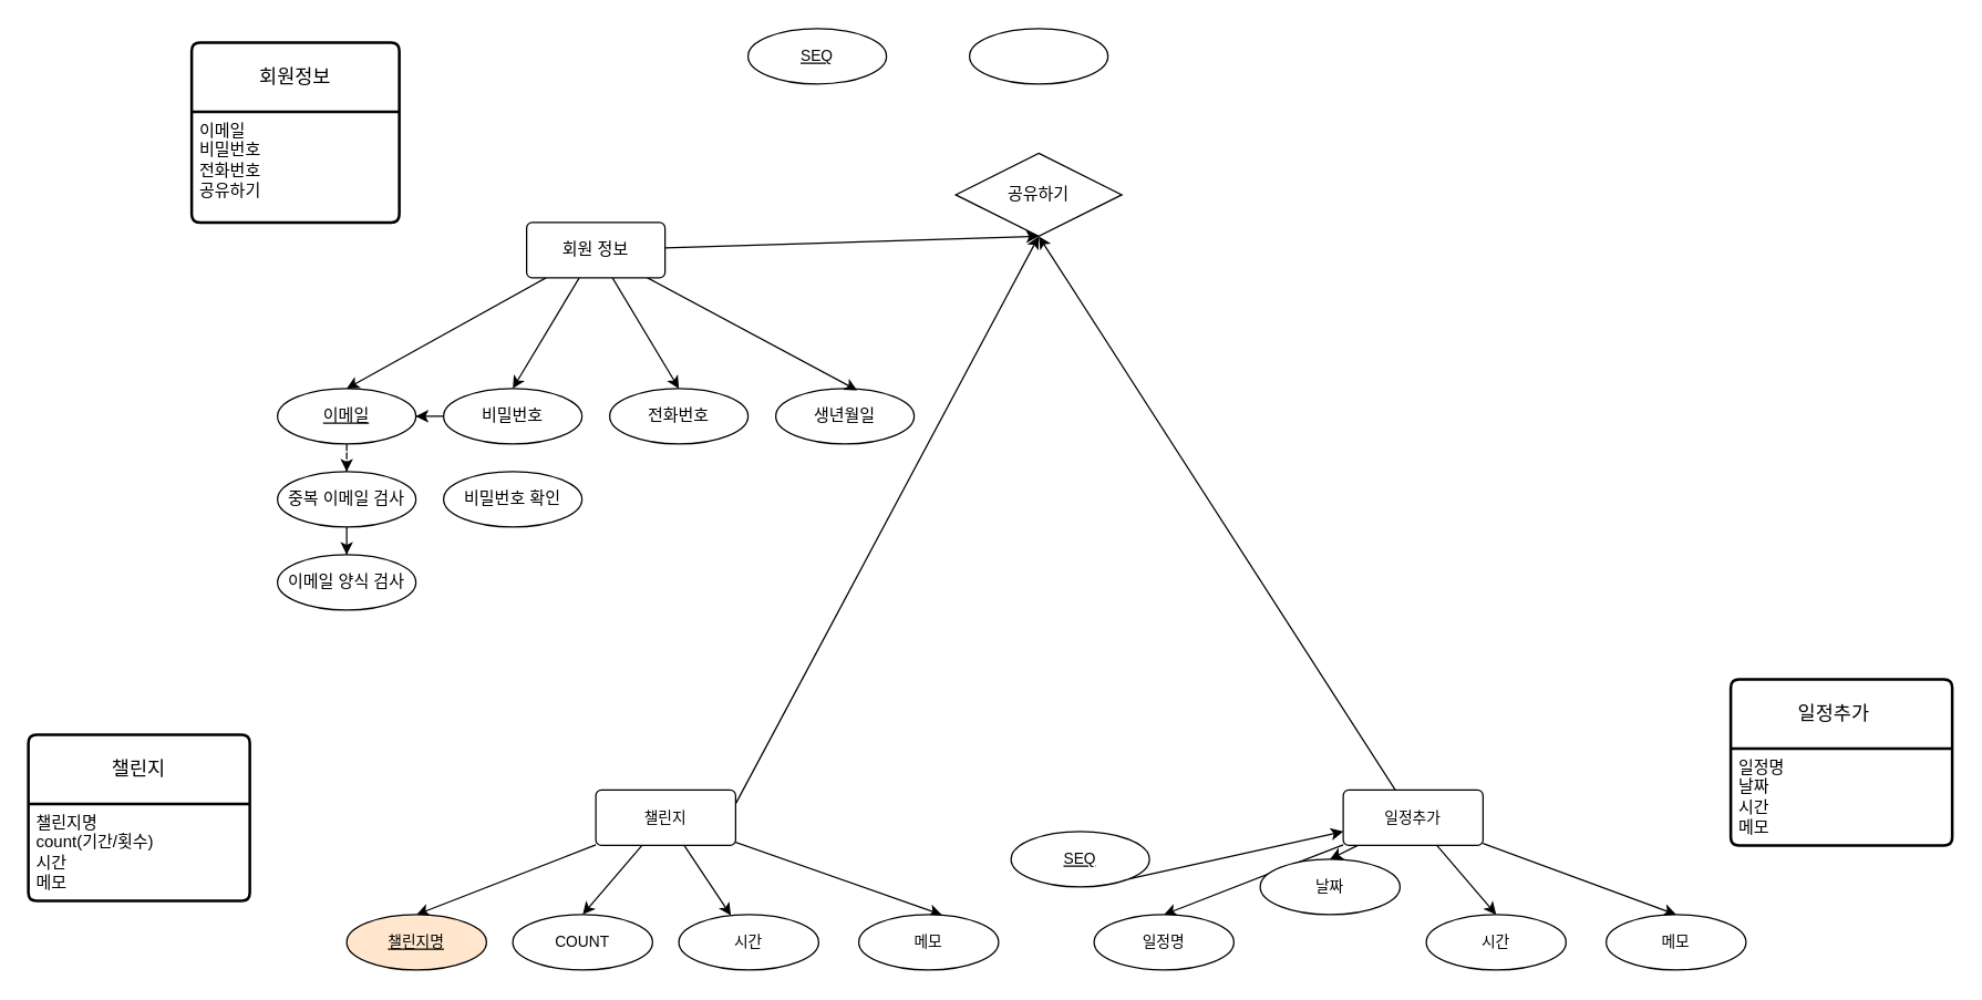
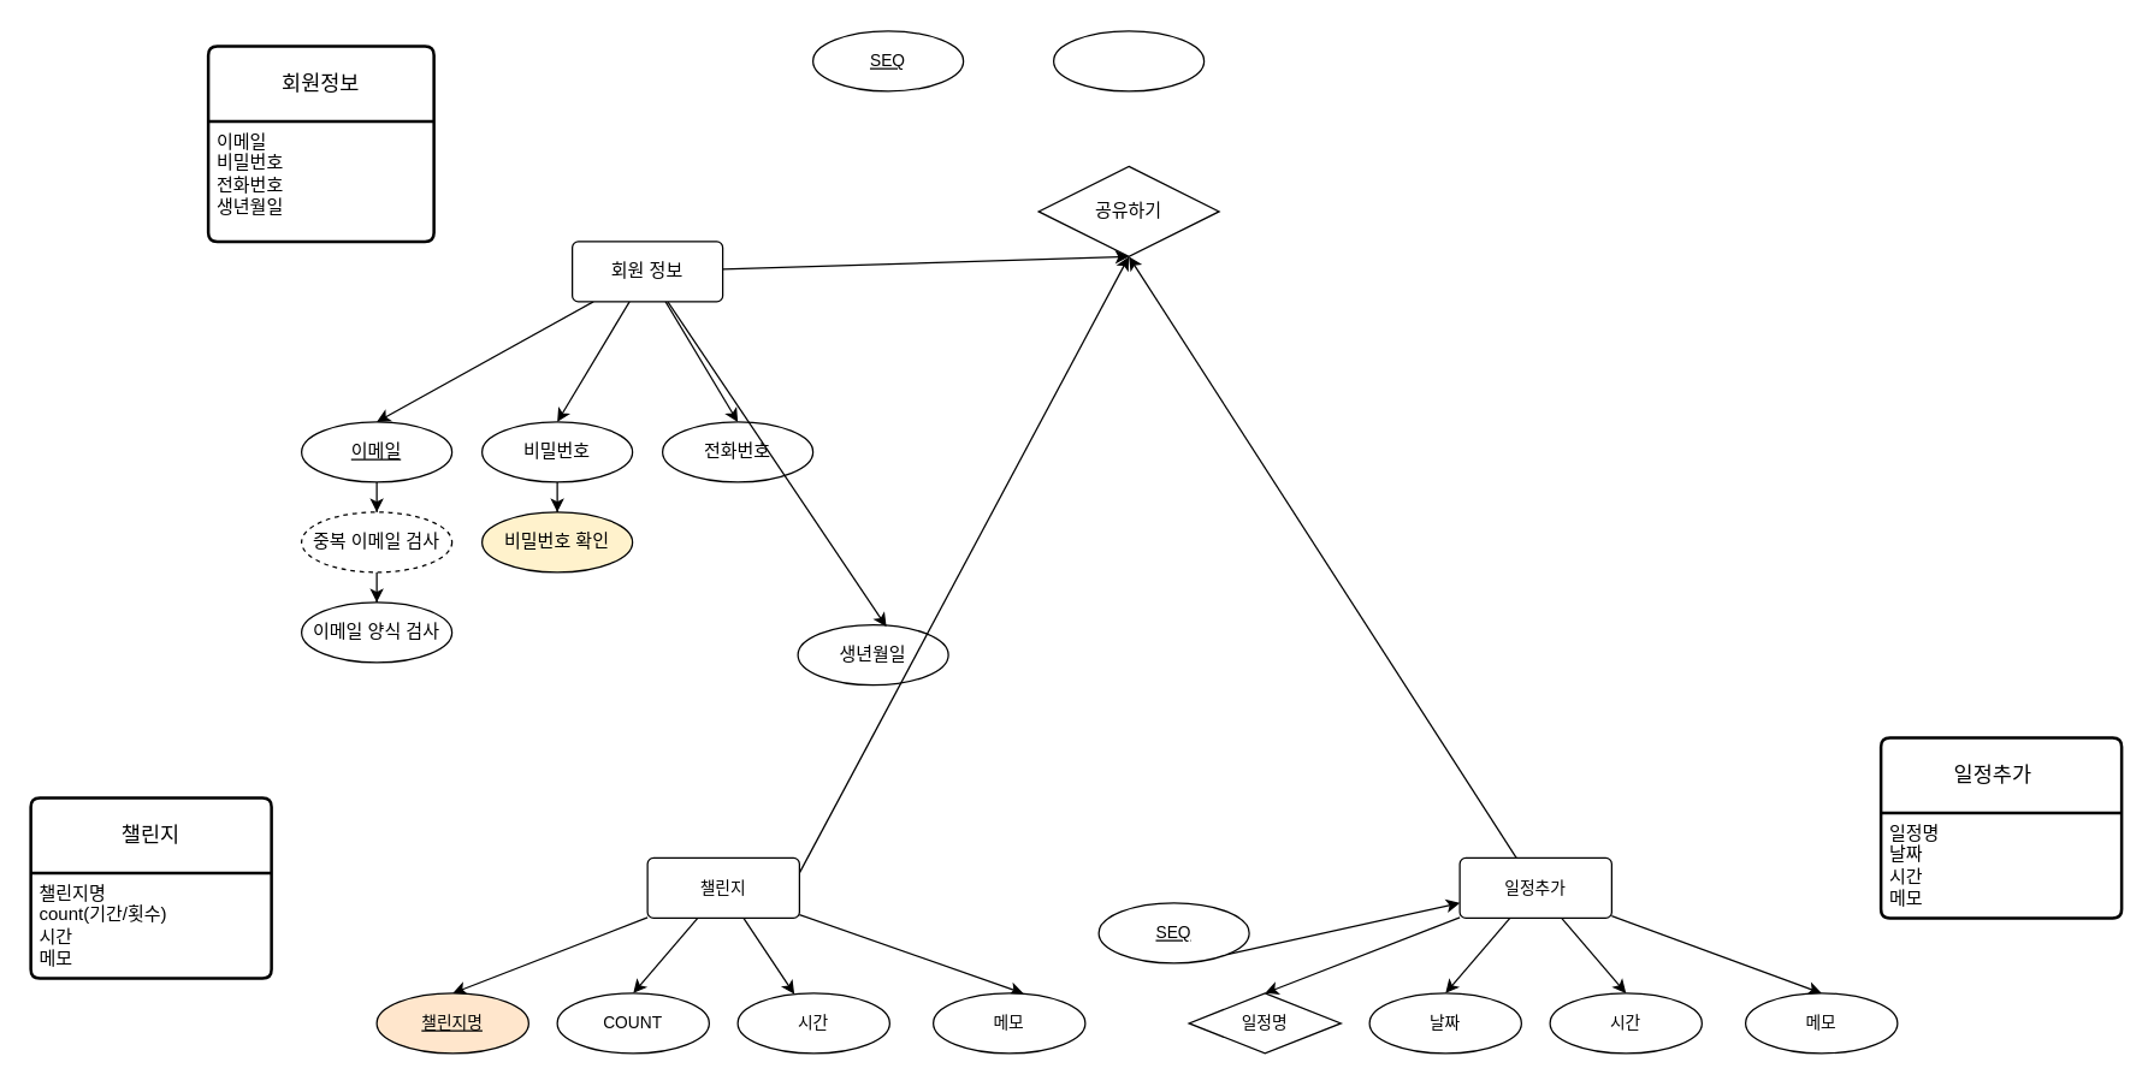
- <mxCell id="5" value="이메일&lt;br&gt;비밀번호&lt;br&gt;전화번호&lt;br&gt;공유하기" style="align=left;strokeColor=none;fillColor=none;spacingLeft=4;fontSize=12;verticalAlign=top;resizable=0;rotatable=0;part=1;html=1;" vertex="1" parent="4"><mxGeometry y="50" width="150" height="80" as="geometry" /></mxCell>
+ <mxCell id="5" value="이메일&lt;br&gt;비밀번호&lt;br&gt;전화번호&lt;br&gt;생년월일" style="align=left;strokeColor=none;fillColor=none;spacingLeft=4;fontSize=12;verticalAlign=top;resizable=0;rotatable=0;part=1;html=1;" vertex="1" parent="4"><mxGeometry y="50" width="150" height="80" as="geometry" /></mxCell>
- <mxCell id="9" style="edgeStyle=orthogonalEdgeStyle;rounded=0;orthogonalLoop=1;jettySize=auto;html=1;" edge="1" parent="1" source="10" target="8"><mxGeometry relative="1" as="geometry" /></mxCell>
+ <mxCell id="9" style="edgeStyle=orthogonalEdgeStyle;rounded=0;orthogonalLoop=1;jettySize=auto;html=1;" edge="1" parent="1" source="10" target="11"><mxGeometry relative="1" as="geometry" /></mxCell>
- <mxCell id="13" value="생년월일" style="ellipse;whiteSpace=wrap;html=1;align=center;" vertex="1" parent="1"><mxGeometry x="560" y="280" width="100" height="40" as="geometry" /></mxCell>
+ <mxCell id="13" value="생년월일" style="ellipse;whiteSpace=wrap;html=1;align=center;" vertex="1" parent="1"><mxGeometry x="530" y="415" width="100" height="40" as="geometry" /></mxCell>
- <mxCell id="7" style="edgeStyle=orthogonalEdgeStyle;rounded=0;orthogonalLoop=1;jettySize=auto;html=1;dashed=1;" edge="1" parent="1" source="8" target="15"><mxGeometry relative="1" as="geometry" /></mxCell>
+ <mxCell id="7" style="edgeStyle=orthogonalEdgeStyle;rounded=0;orthogonalLoop=1;jettySize=auto;html=1;" edge="1" parent="1" source="8" target="15"><mxGeometry relative="1" as="geometry" /></mxCell>
- <mxCell id="15" value="중복 이메일 검사" style="ellipse;whiteSpace=wrap;html=1;align=center;" vertex="1" parent="1"><mxGeometry x="200" y="340" width="100" height="40" as="geometry" /></mxCell>
+ <mxCell id="15" value="중복 이메일 검사" style="ellipse;whiteSpace=wrap;html=1;align=center;dashed=1;" vertex="1" parent="1"><mxGeometry x="200" y="340" width="100" height="40" as="geometry" /></mxCell>
- <mxCell id="11" value="비밀번호 확인" style="ellipse;whiteSpace=wrap;html=1;align=center;" vertex="1" parent="1"><mxGeometry x="320" y="340" width="100" height="40" as="geometry" /></mxCell>
+ <mxCell id="11" value="비밀번호 확인" style="ellipse;whiteSpace=wrap;html=1;align=center;fillColor=#fff2cc;" vertex="1" parent="1"><mxGeometry x="320" y="340" width="100" height="40" as="geometry" /></mxCell>
- <mxCell id="41" value="날짜" style="ellipse;whiteSpace=wrap;html=1;align=center;fontFamily=Helvetica;fontSize=11;fontColor=default;" vertex="1" parent="1"><mxGeometry x="910" y="620" width="101" height="40" as="geometry" /></mxCell>
+ <mxCell id="41" value="날짜" style="ellipse;whiteSpace=wrap;html=1;align=center;fontFamily=Helvetica;fontSize=11;fontColor=default;" vertex="1" parent="1"><mxGeometry x="910" y="660" width="101" height="40" as="geometry" /></mxCell>
- <mxCell id="44" value="일정명" style="ellipse;whiteSpace=wrap;html=1;align=center;fontFamily=Helvetica;fontSize=11;fontColor=default;" vertex="1" parent="1"><mxGeometry x="790" y="660" width="101" height="40" as="geometry" /></mxCell>
+ <mxCell id="44" value="일정명" style="rhombus;whiteSpace=wrap;html=1;align=center;fontFamily=Helvetica;fontSize=11;fontColor=default;" vertex="1" parent="1"><mxGeometry x="790" y="660" width="101" height="40" as="geometry" /></mxCell>
